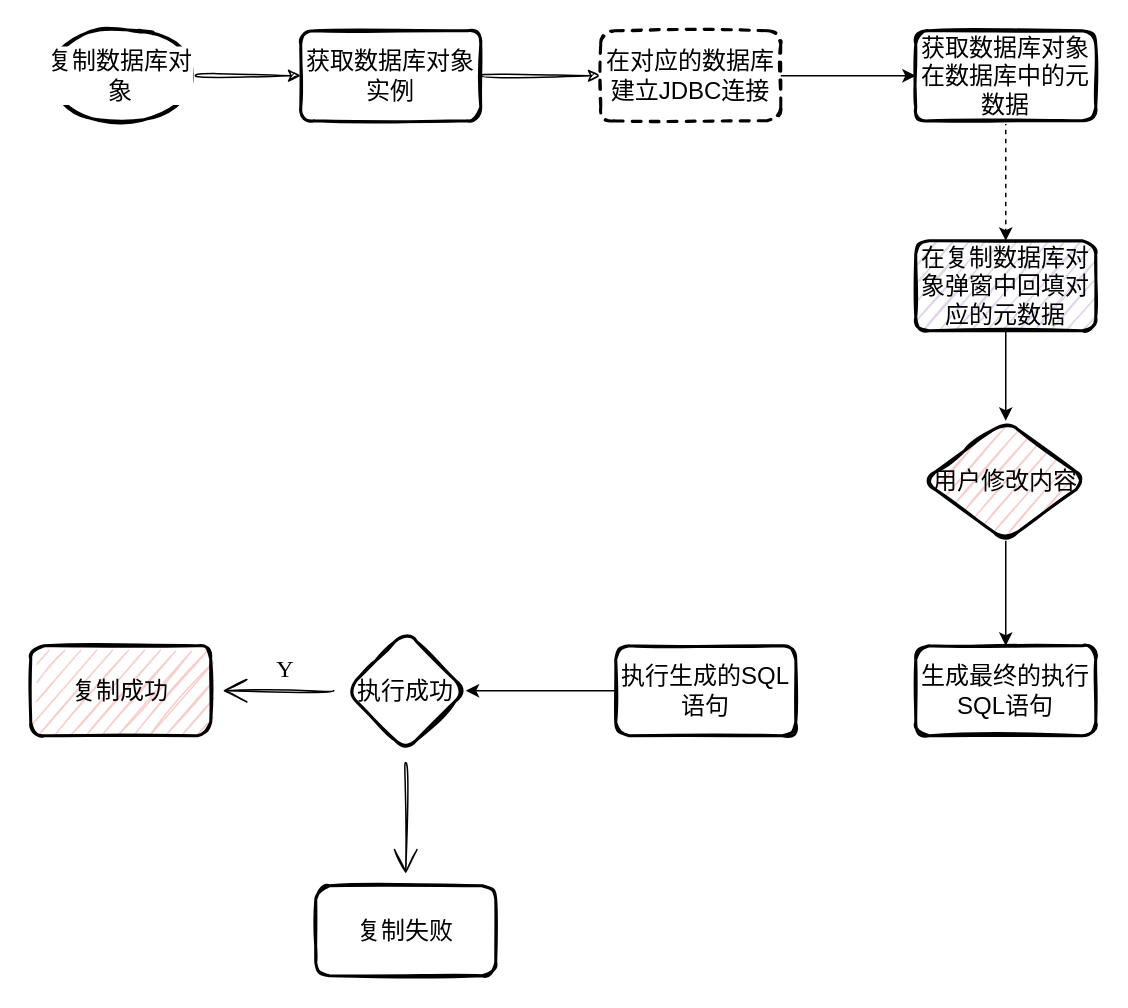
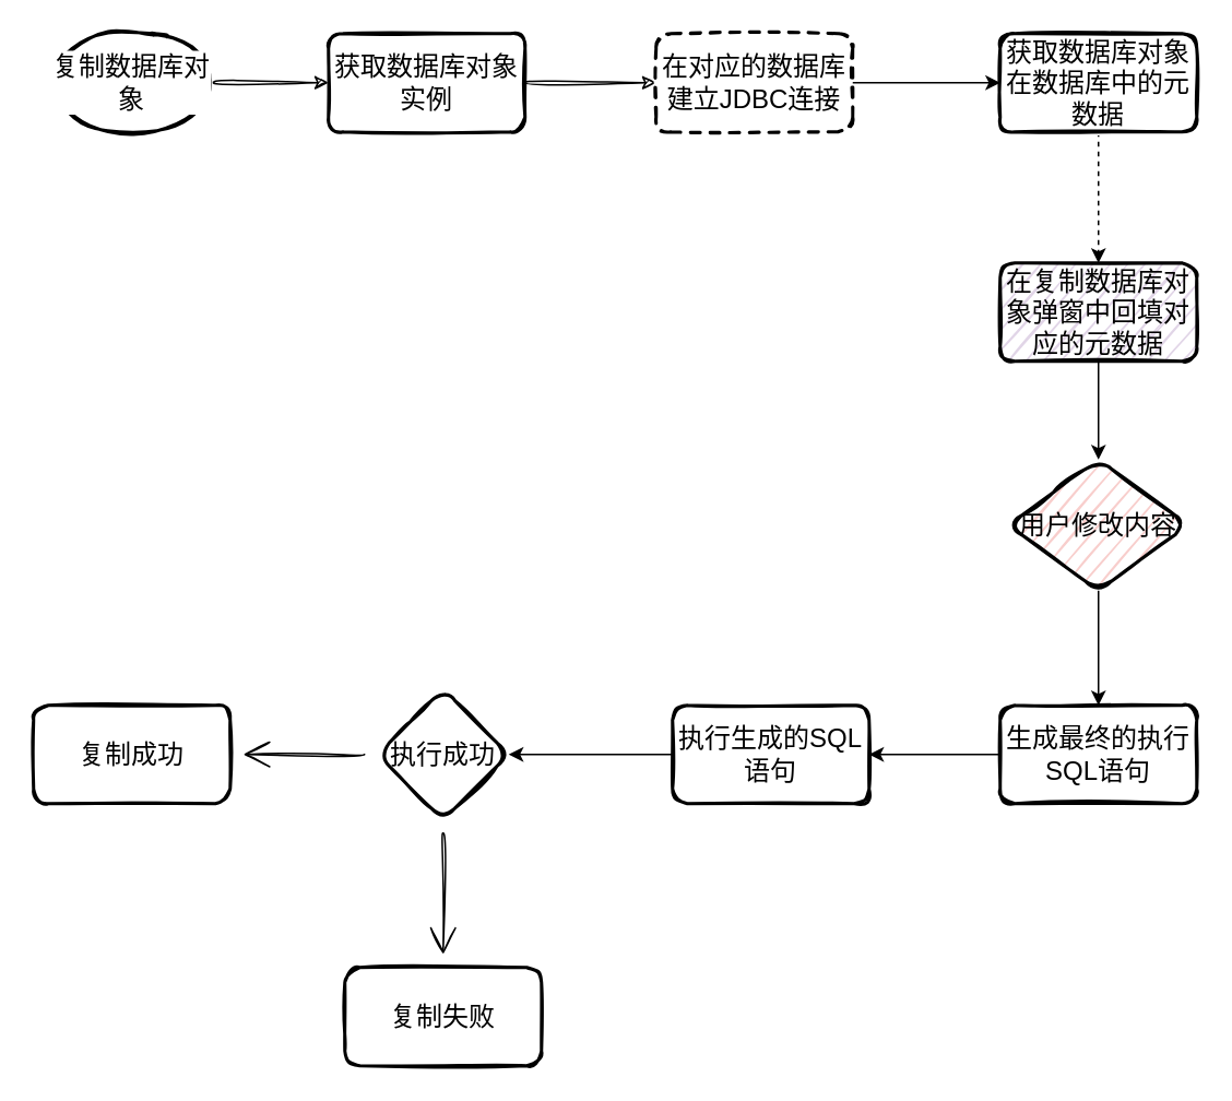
- <mxCell id="15" value="&lt;font style=&quot;font-size: 16px;&quot;&gt;Y&lt;/font&gt;" style="text;html=1;strokeColor=none;fillColor=none;align=center;verticalAlign=middle;whiteSpace=wrap;rounded=0;sketch=1;hachureGap=4;fontFamily=Architects Daughter;fontSource=https%3A%2F%2Ffonts.googleapis.com%2Fcss%3Ffamily%3DArchitects%2BDaughter;fontSize=16;" parent="1" vertex="1"><mxGeometry x="160" y="430" width="60" height="30" as="geometry" /></mxCell>
- <mxCell id="13" value="复制成功" style="whiteSpace=wrap;html=1;strokeWidth=2;sketch=1;rounded=1;fontSize=16;fillColor=#f8cecc;" parent="1" vertex="1"><mxGeometry x="20" y="430" width="120" height="60" as="geometry" /></mxCell>
+ <mxCell id="13" value="复制成功" style="whiteSpace=wrap;html=1;strokeWidth=2;sketch=1;rounded=1;fontSize=16;" parent="1" vertex="1"><mxGeometry x="20" y="430" width="120" height="60" as="geometry" /></mxCell>
+ <mxCell id="18" style="edgeStyle=orthogonalEdgeStyle;rounded=0;orthogonalLoop=1;jettySize=auto;html=1;entryX=1;entryY=0.5;entryDx=0;entryDy=0;" parent="1" source="19" target="21" edge="1"><mxGeometry relative="1" as="geometry" /></mxCell>
